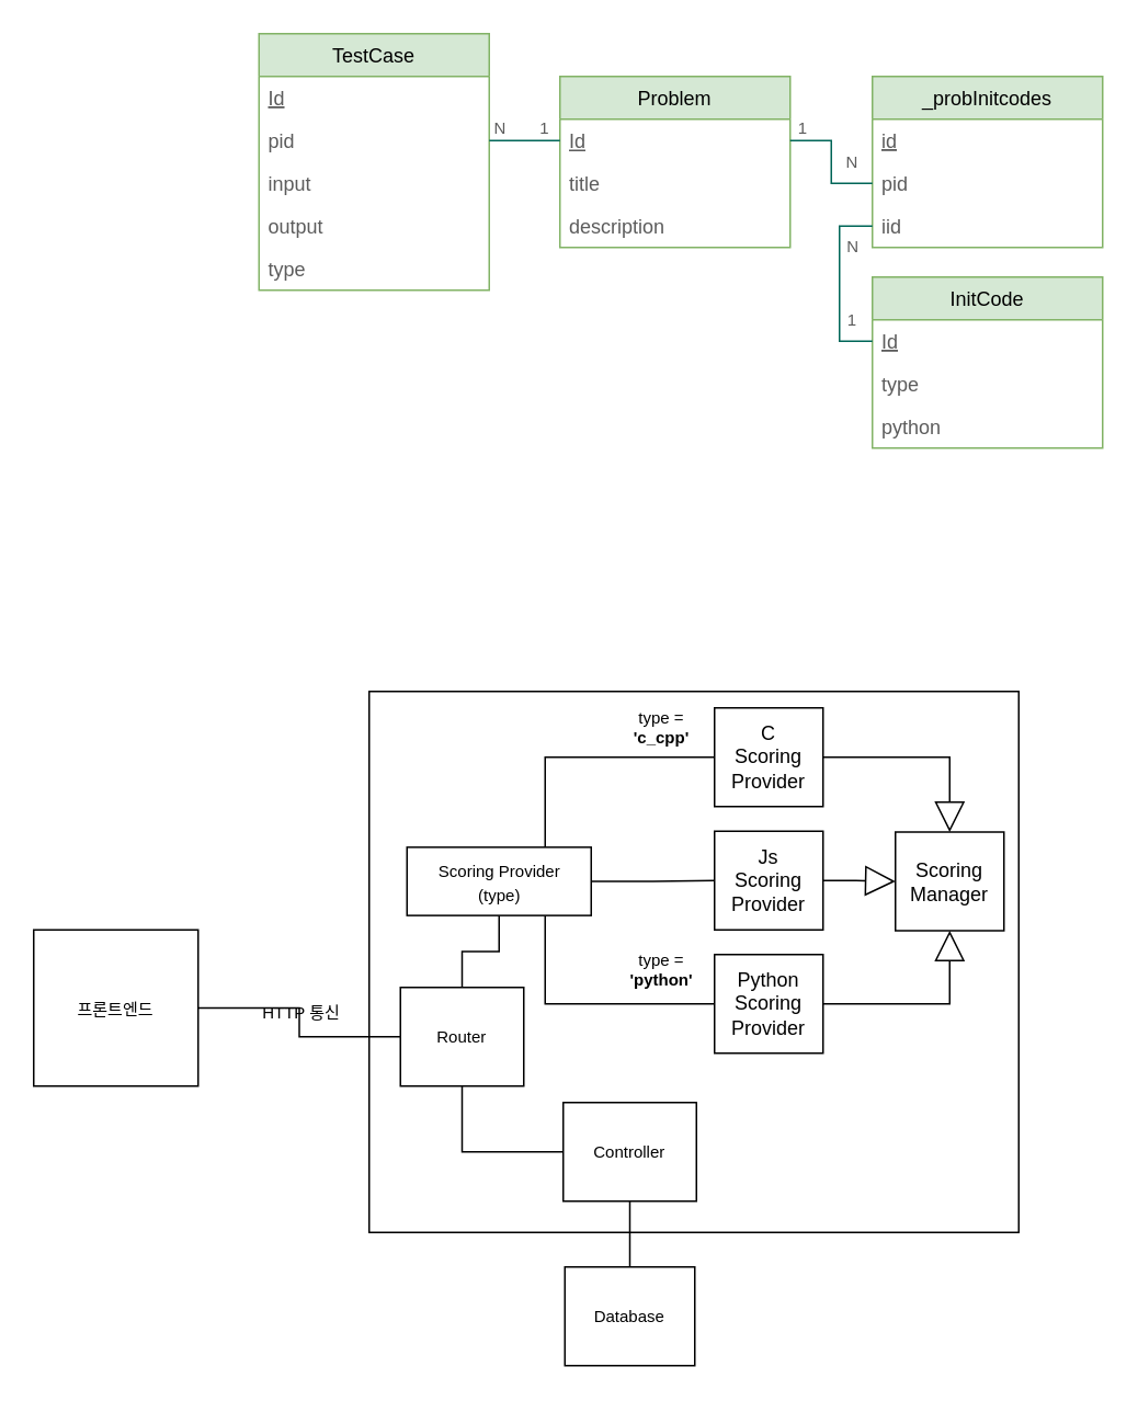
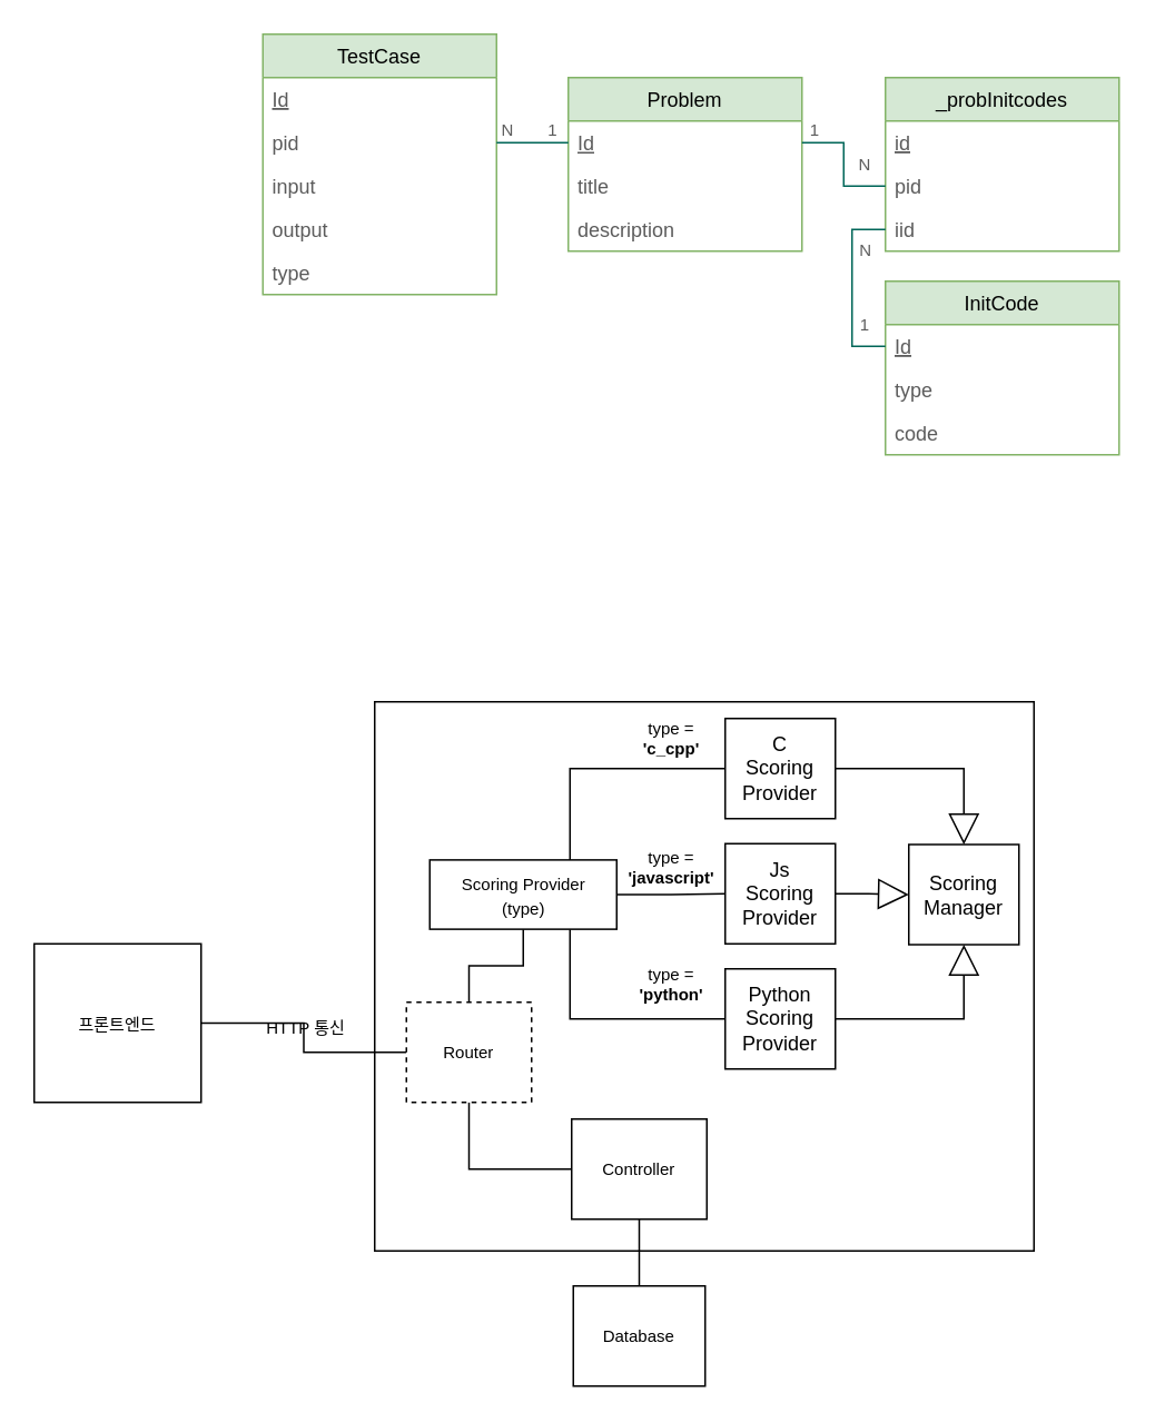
- <mxCell id="16" value="python" style="text;strokeColor=none;fillColor=none;align=left;verticalAlign=top;spacingLeft=4;spacingRight=4;overflow=hidden;rotatable=0;points=[[0,0.5],[1,0.5]];portConstraint=eastwest;fontColor=#5C5C5C;" vertex="1" parent="13"><mxGeometry y="78" width="140" height="26" as="geometry" /></mxCell>
+ <mxCell id="16" value="code" style="text;strokeColor=none;fillColor=none;align=left;verticalAlign=top;spacingLeft=4;spacingRight=4;overflow=hidden;rotatable=0;points=[[0,0.5],[1,0.5]];portConstraint=eastwest;fontColor=#5C5C5C;" vertex="1" parent="13"><mxGeometry y="78" width="140" height="26" as="geometry" /></mxCell>
+ <mxCell id="43" value="type = &lt;b&gt;'javascript'&lt;/b&gt;" style="text;html=1;strokeColor=none;fillColor=none;align=center;verticalAlign=middle;whiteSpace=wrap;rounded=0;fontFamily=Helvetica;fontSize=10;fontColor=default;" vertex="1" parent="1"><mxGeometry x="372" y="504" width="60" height="30" as="geometry" /></mxCell>
- <mxCell id="42" value="&lt;font style=&quot;font-size: 10px;&quot;&gt;Scoring Provider&lt;br&gt;(type)&lt;br&gt;&lt;/font&gt;" style="html=1;rounded=0;strokeColor=default;fontFamily=Helvetica;fontSize=12;fontColor=default;fillColor=default;" vertex="1" parent="1"><mxGeometry x="247" y="514.75" width="112" height="41.5" as="geometry" /></mxCell>
+ <mxCell id="42" value="&lt;font style=&quot;font-size: 10px;&quot;&gt;Scoring Provider&lt;br&gt;(type)&lt;br&gt;&lt;/font&gt;" style="html=1;rounded=0;strokeColor=default;fontFamily=Helvetica;fontSize=12;fontColor=default;fillColor=default;" vertex="1" parent="1"><mxGeometry x="257" y="514.75" width="112" height="41.5" as="geometry" /></mxCell>
- <mxCell id="52" value="Router" style="rounded=0;whiteSpace=wrap;html=1;strokeColor=default;fontFamily=Helvetica;fontSize=10;fontColor=#000000;fillColor=default;" vertex="1" parent="1"><mxGeometry x="243" y="600" width="75" height="60" as="geometry" /></mxCell>
+ <mxCell id="52" value="Router" style="rounded=0;whiteSpace=wrap;html=1;strokeColor=default;fontFamily=Helvetica;fontSize=10;fontColor=#000000;fillColor=default;dashed=1;" vertex="1" parent="1"><mxGeometry x="243" y="600" width="75" height="60" as="geometry" /></mxCell>
